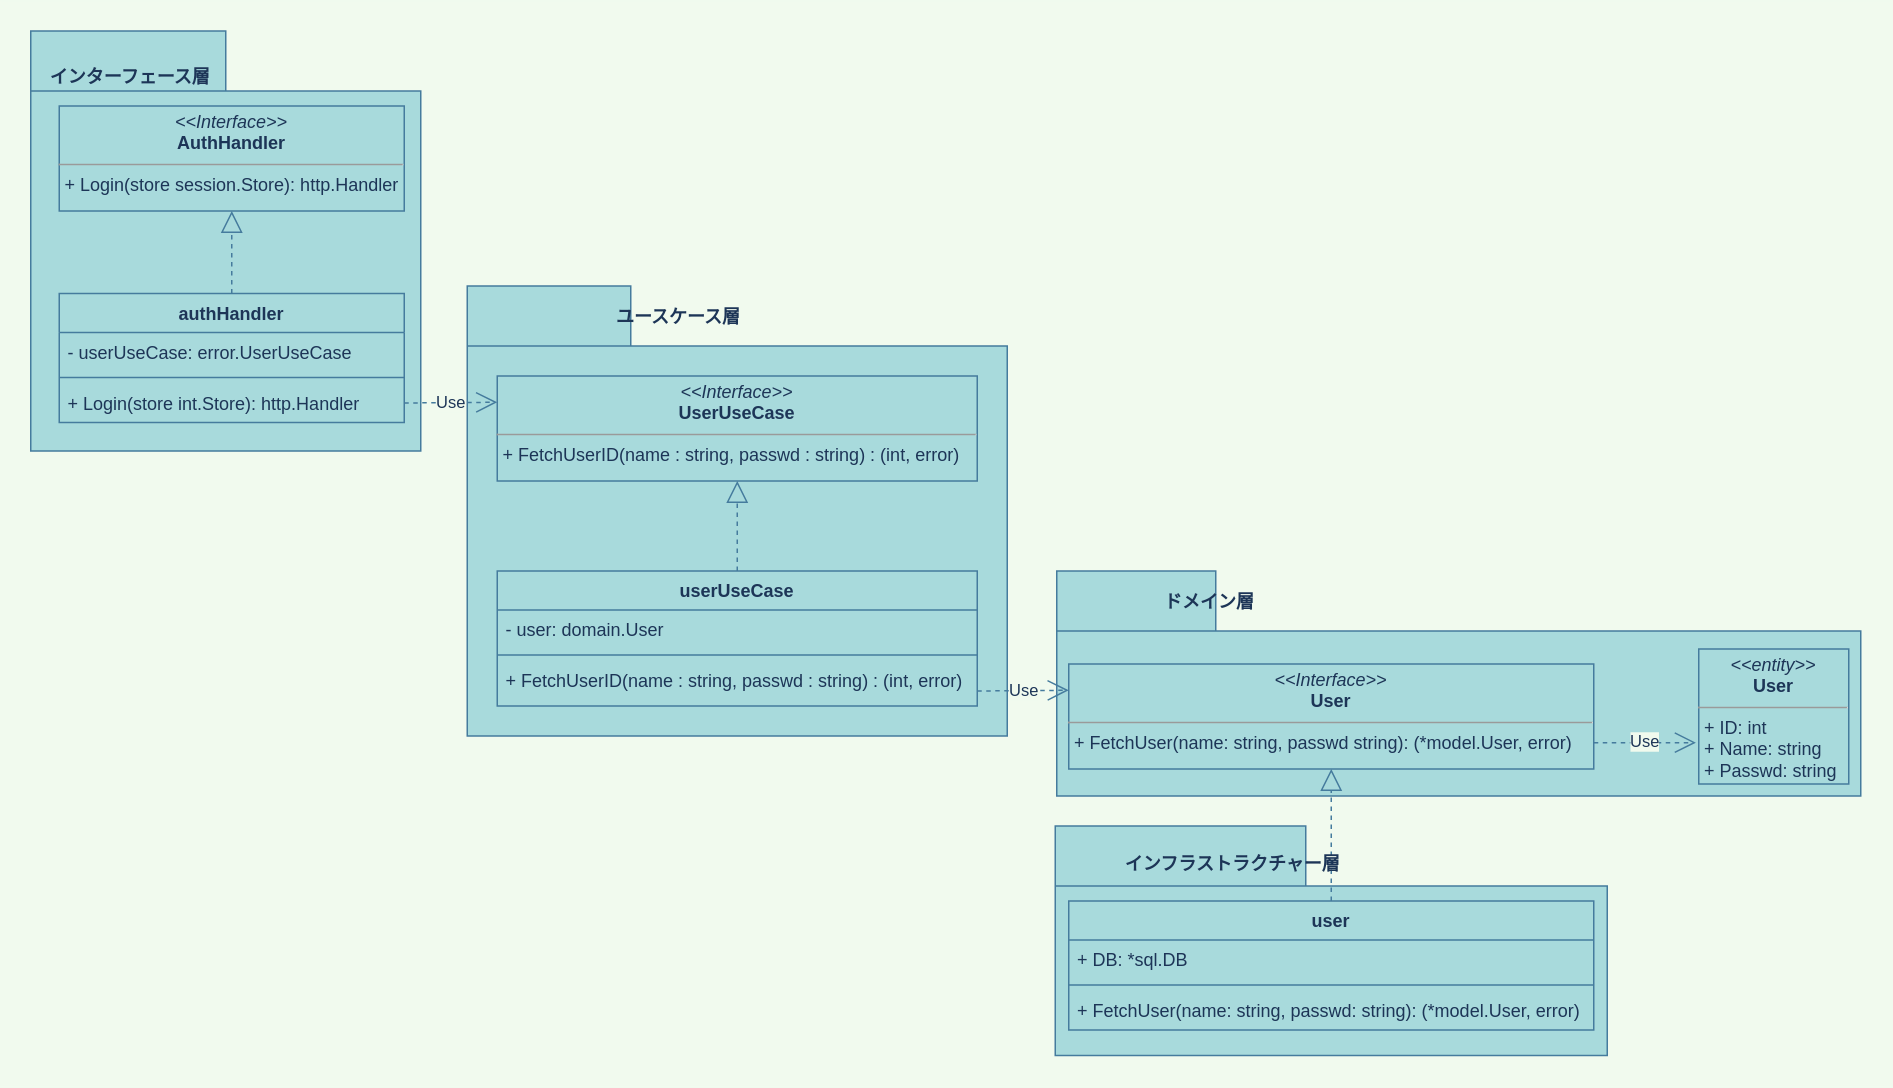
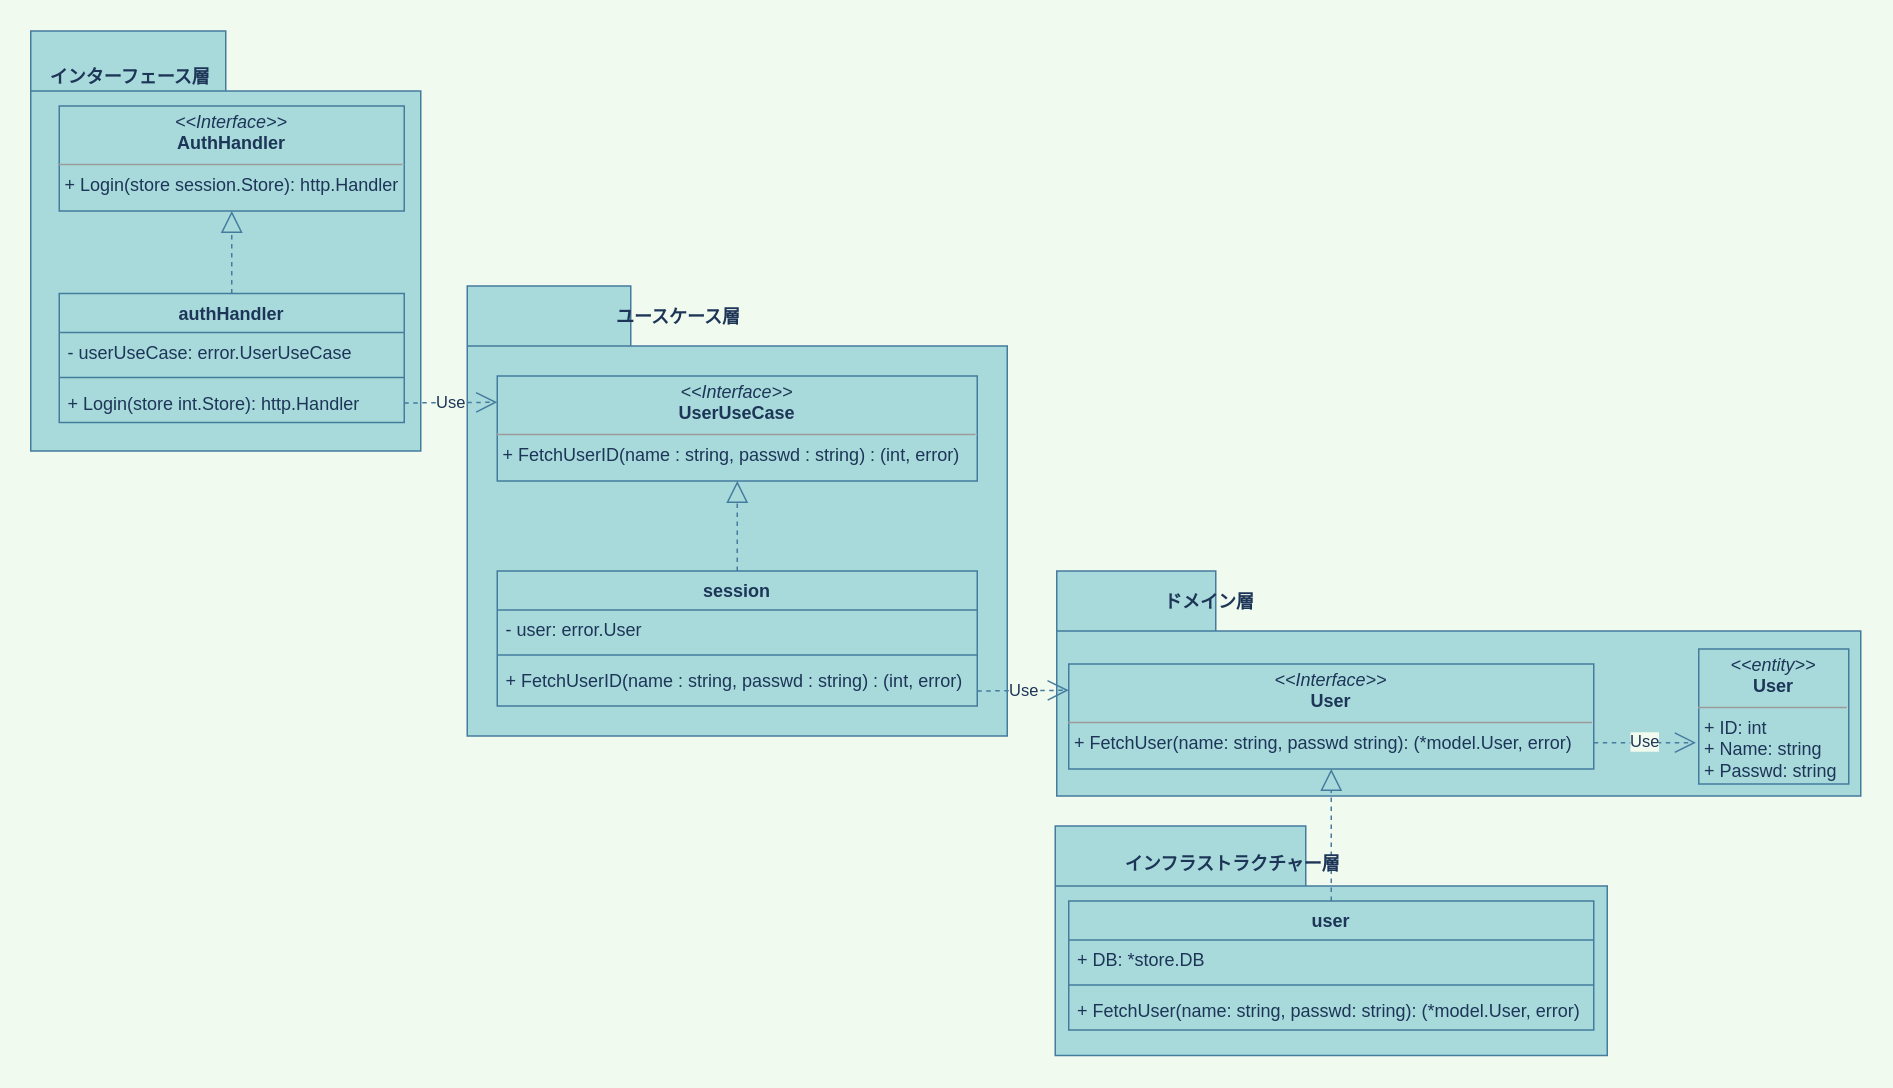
- <mxCell id="7" value="userUseCase" style="swimlane;fontStyle=1;align=center;verticalAlign=top;childLayout=stackLayout;horizontal=1;startSize=26;horizontalStack=0;resizeParent=1;resizeParentMax=0;resizeLast=0;collapsible=1;marginBottom=0;fillColor=#A8DADC;strokeColor=#457B9D;fontColor=#1D3557;" parent="1" vertex="1"><mxGeometry x="331" y="380" width="320" height="90" as="geometry" /></mxCell>
+ <mxCell id="7" value="session" style="swimlane;fontStyle=1;align=center;verticalAlign=top;childLayout=stackLayout;horizontal=1;startSize=26;horizontalStack=0;resizeParent=1;resizeParentMax=0;resizeLast=0;collapsible=1;marginBottom=0;fillColor=#A8DADC;strokeColor=#457B9D;fontColor=#1D3557;" parent="1" vertex="1"><mxGeometry x="331" y="380" width="320" height="90" as="geometry" /></mxCell>
- <mxCell id="8" value="- user: domain.User" style="text;strokeColor=none;fillColor=none;align=left;verticalAlign=top;spacingLeft=4;spacingRight=4;overflow=hidden;rotatable=0;points=[[0,0.5],[1,0.5]];portConstraint=eastwest;fontColor=#1D3557;" parent="7" vertex="1"><mxGeometry y="26" width="320" height="26" as="geometry" /></mxCell>
+ <mxCell id="8" value="- user: error.User" style="text;strokeColor=none;fillColor=none;align=left;verticalAlign=top;spacingLeft=4;spacingRight=4;overflow=hidden;rotatable=0;points=[[0,0.5],[1,0.5]];portConstraint=eastwest;fontColor=#1D3557;" parent="7" vertex="1"><mxGeometry y="26" width="320" height="26" as="geometry" /></mxCell>
- <mxCell id="14" value="+ DB: *sql.DB" style="text;strokeColor=none;fillColor=none;align=left;verticalAlign=top;spacingLeft=4;spacingRight=4;overflow=hidden;rotatable=0;points=[[0,0.5],[1,0.5]];portConstraint=eastwest;fontColor=#1D3557;" parent="13" vertex="1"><mxGeometry y="26" width="350" height="26" as="geometry" /></mxCell>
+ <mxCell id="14" value="+ DB: *store.DB" style="text;strokeColor=none;fillColor=none;align=left;verticalAlign=top;spacingLeft=4;spacingRight=4;overflow=hidden;rotatable=0;points=[[0,0.5],[1,0.5]];portConstraint=eastwest;fontColor=#1D3557;" parent="13" vertex="1"><mxGeometry y="26" width="350" height="26" as="geometry" /></mxCell>
